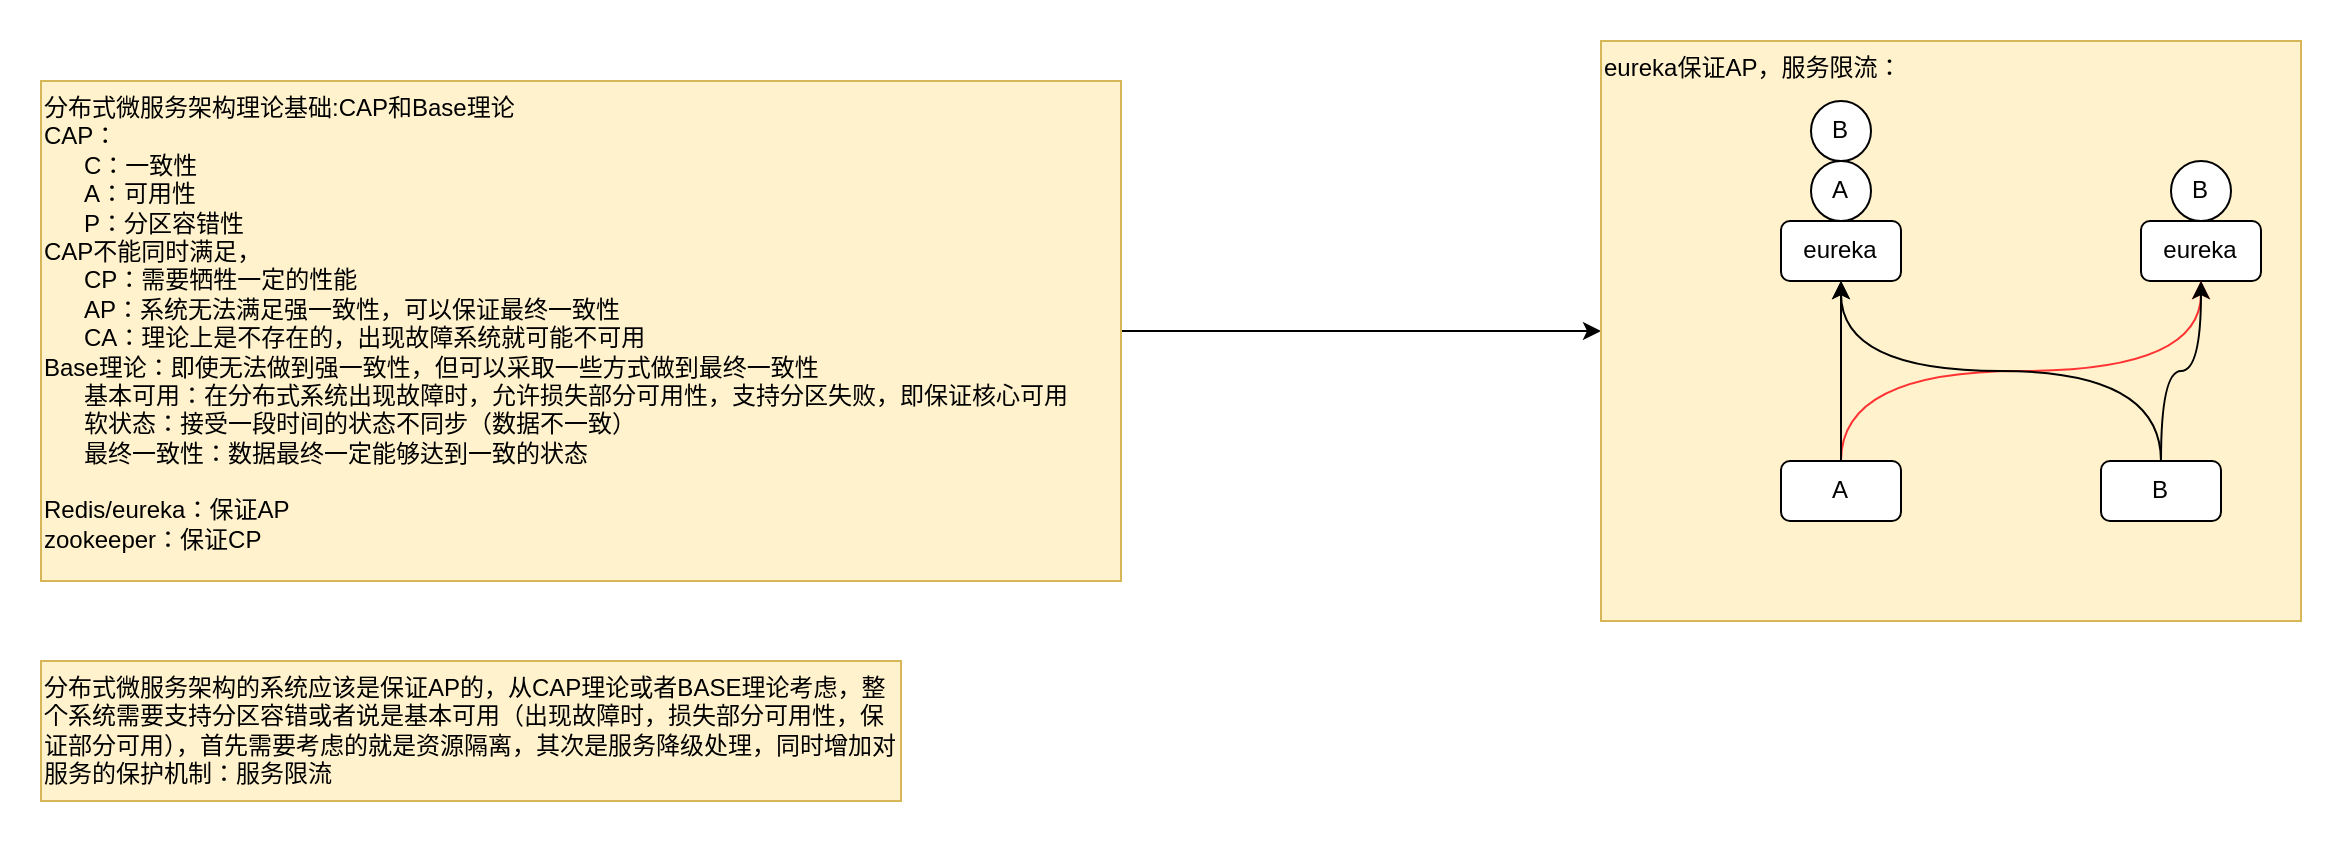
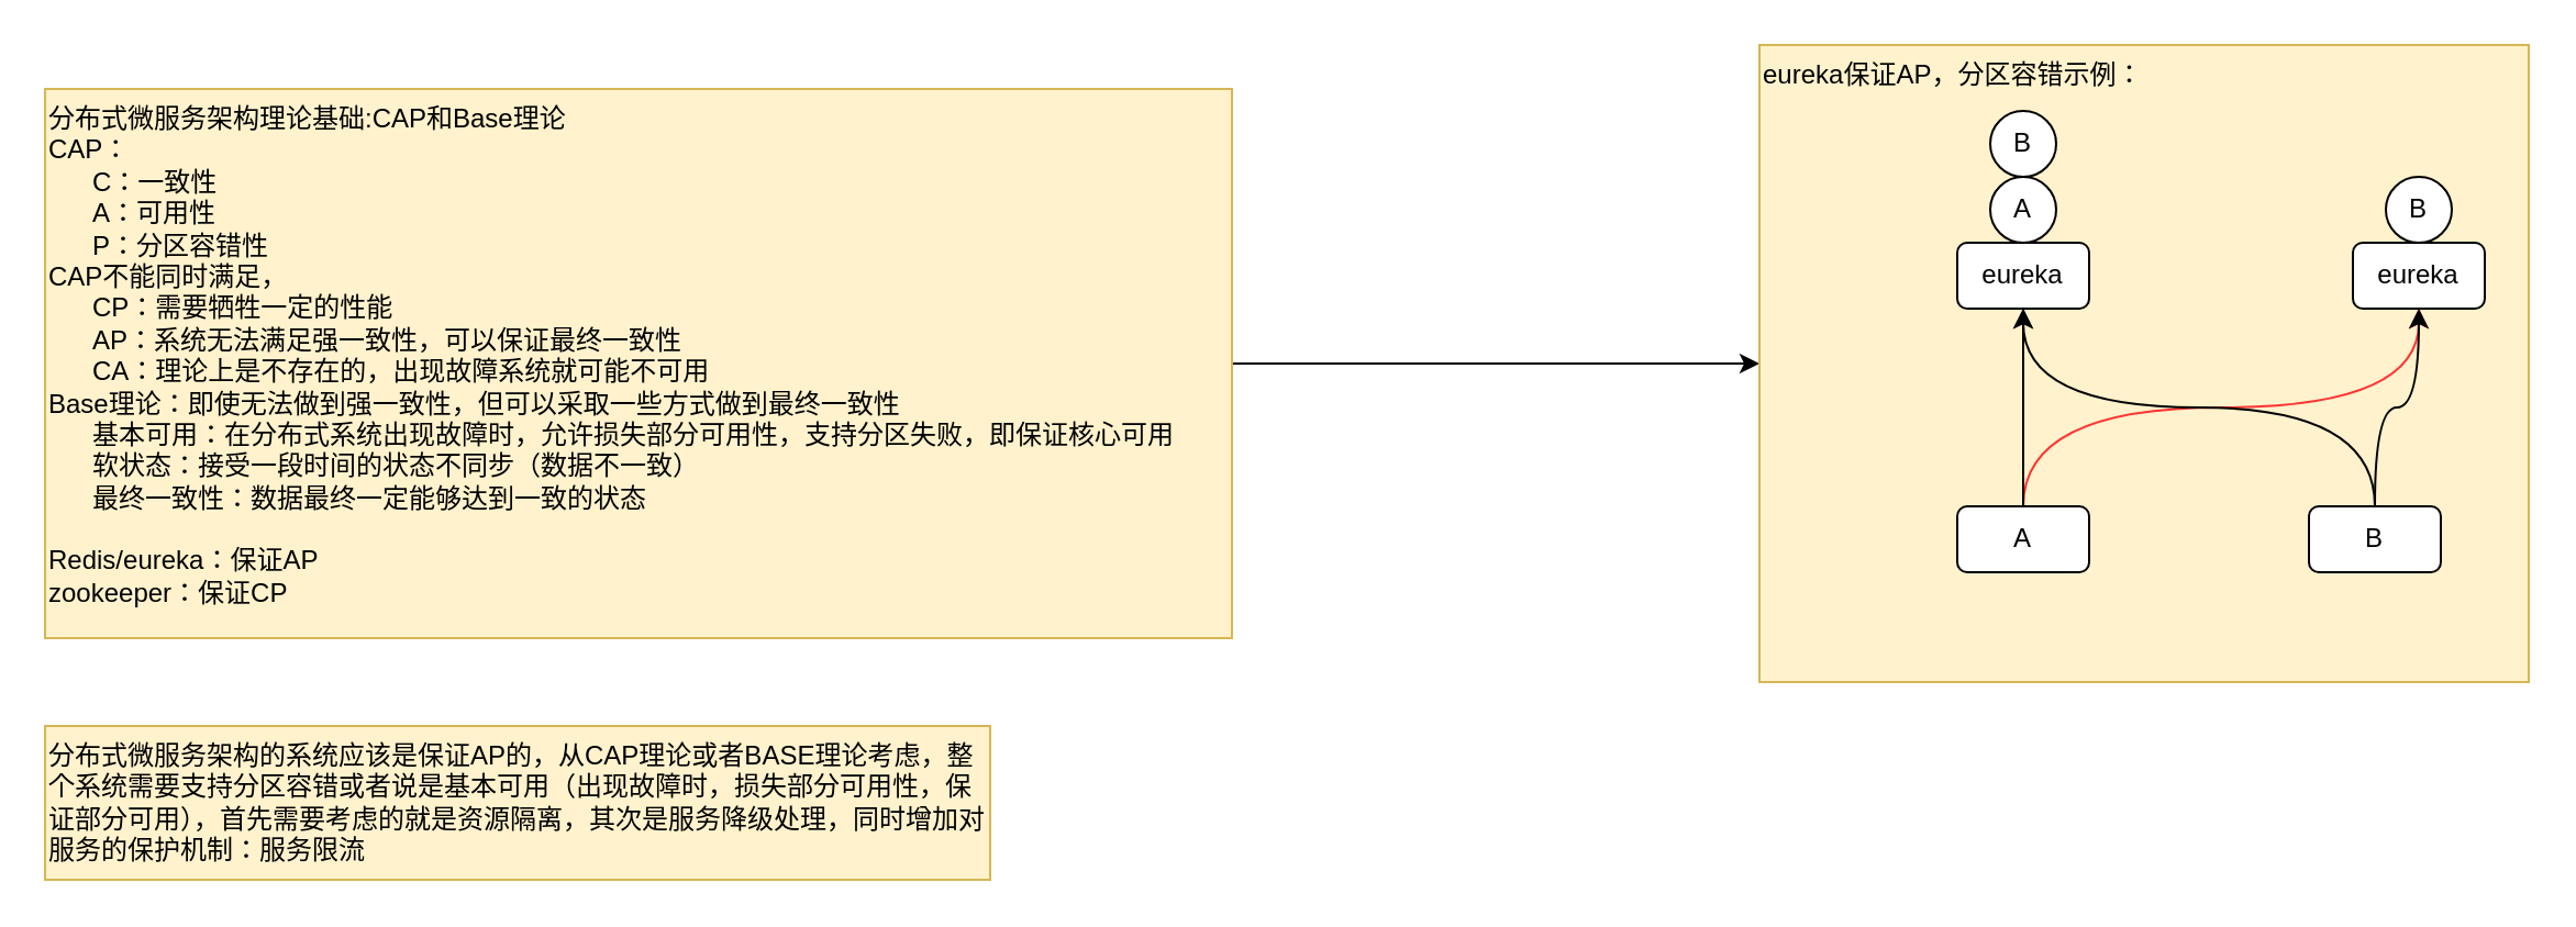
- <mxCell id="4" value="eureka保证AP，服务限流：&lt;br&gt;" style="whiteSpace=wrap;html=1;rounded=0;align=left;verticalAlign=top;strokeColor=#d6b656;fillColor=#fff2cc;" vertex="1" parent="1"><mxGeometry x="800" y="20" width="350" height="290" as="geometry" /></mxCell>
+ <mxCell id="4" value="eureka保证AP，分区容错示例：&lt;br&gt;" style="whiteSpace=wrap;html=1;rounded=0;align=left;verticalAlign=top;strokeColor=#d6b656;fillColor=#fff2cc;" vertex="1" parent="1"><mxGeometry x="800" y="20" width="350" height="290" as="geometry" /></mxCell>
